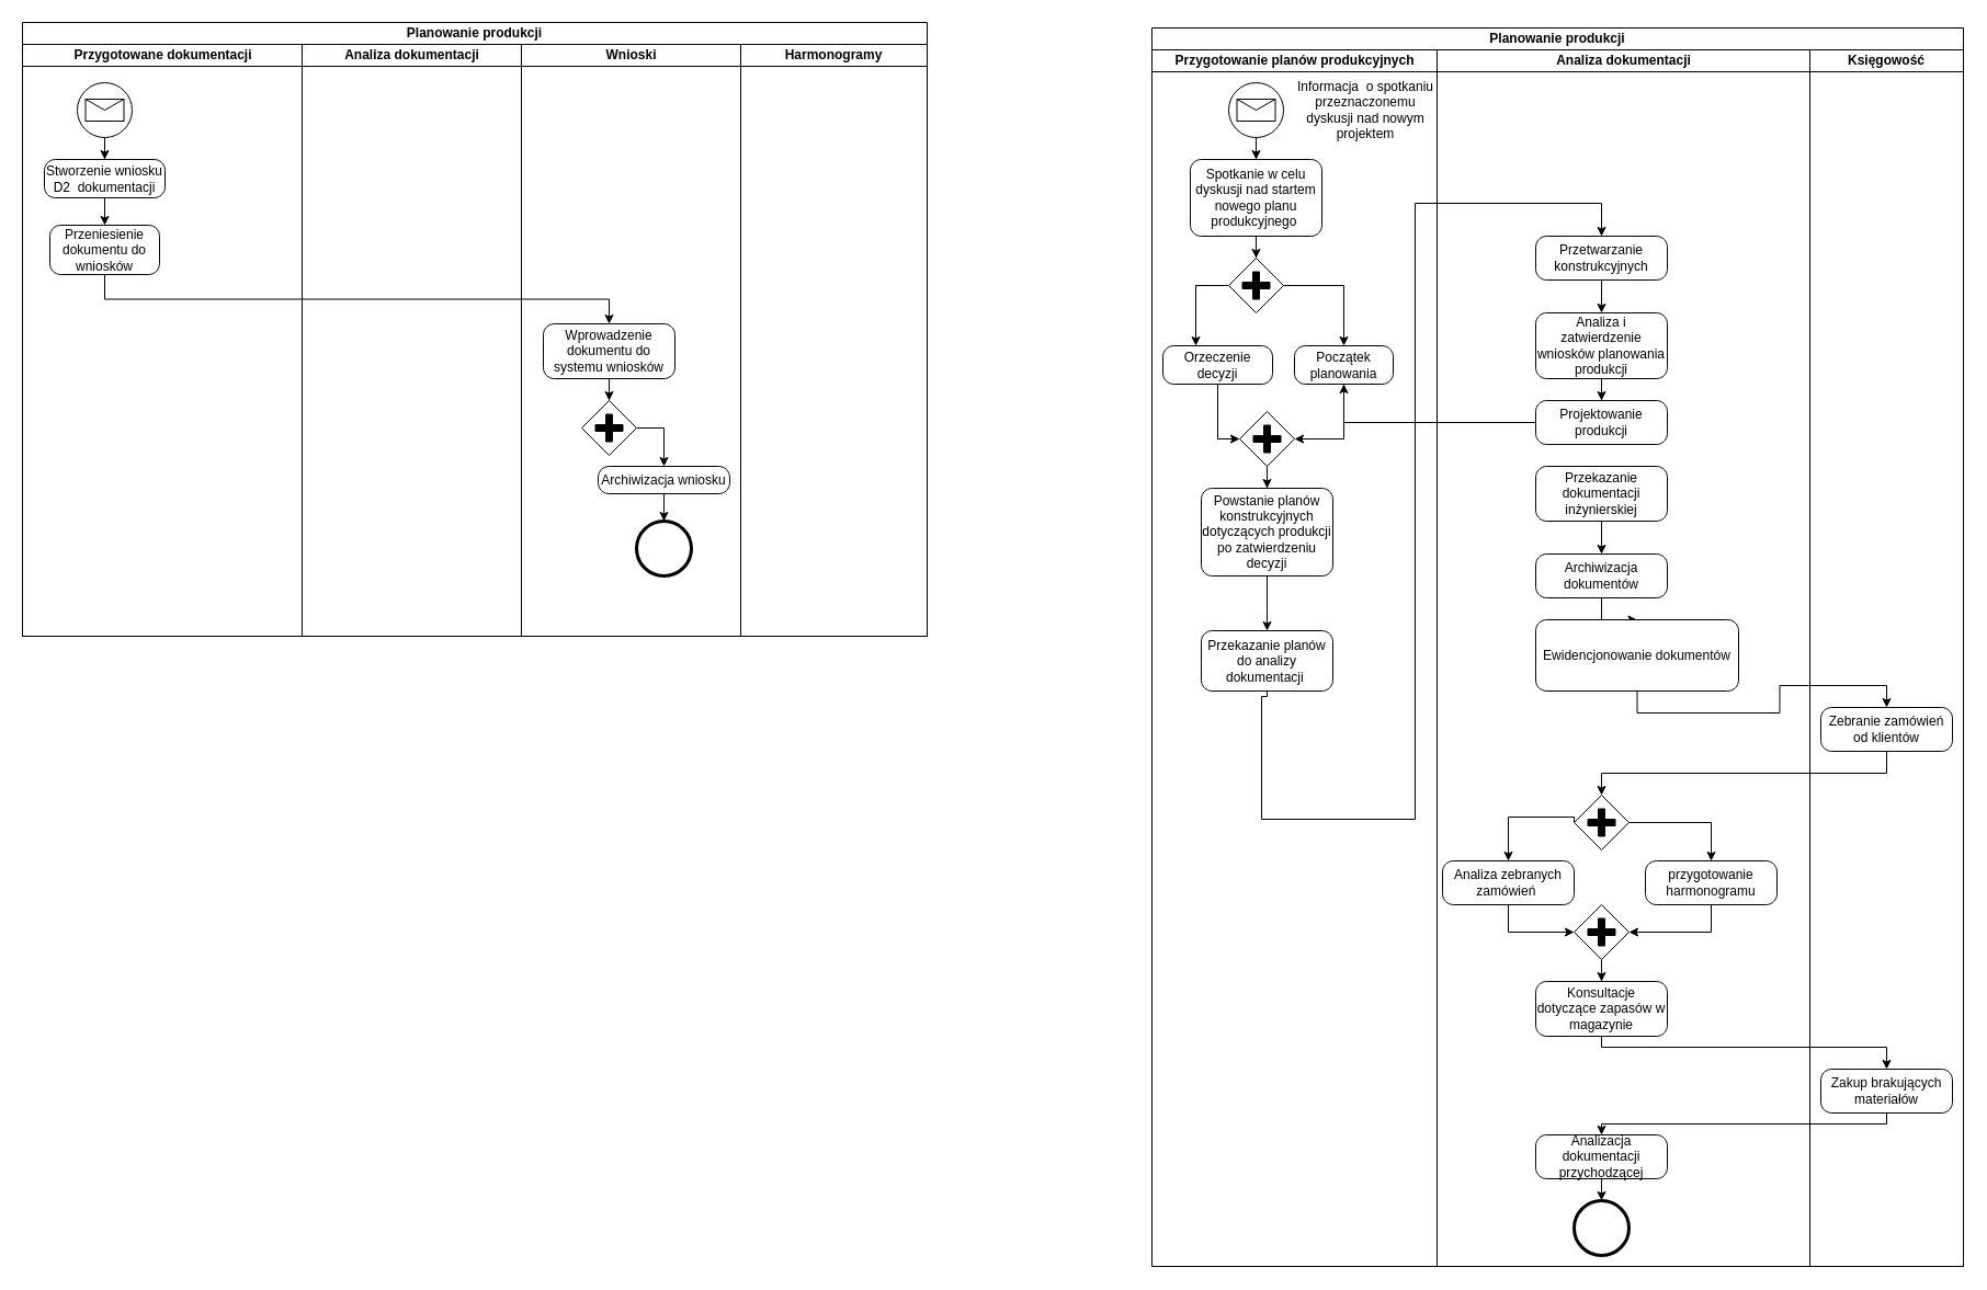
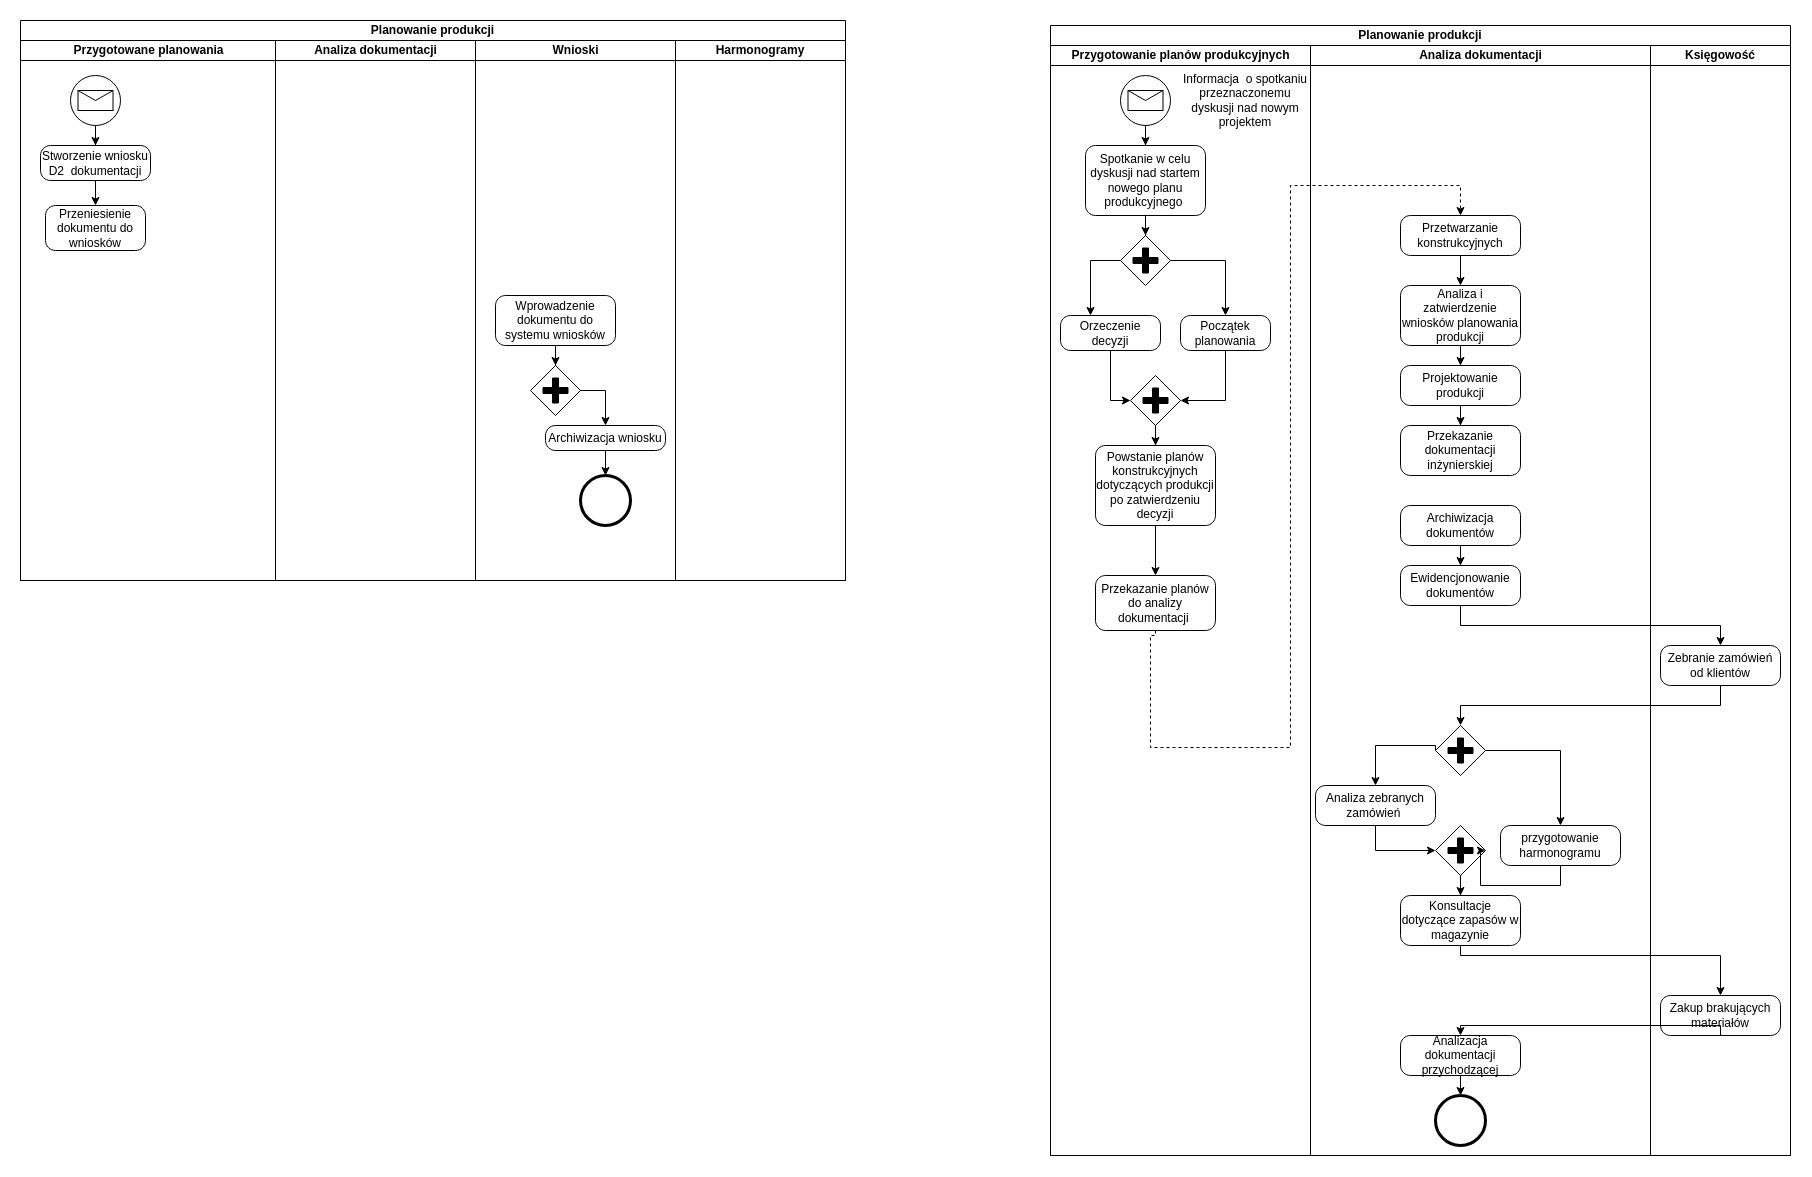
- <mxCell id="3" value="Przygotowane dokumentacji" style="swimlane;html=1;startSize=20;" vertex="1" parent="2"><mxGeometry y="20" width="255" height="540" as="geometry" /></mxCell>
+ <mxCell id="3" value="Przygotowane planowania" style="swimlane;html=1;startSize=20;" vertex="1" parent="2"><mxGeometry y="20" width="255" height="540" as="geometry" /></mxCell>
- <mxCell id="19" style="edgeStyle=orthogonalEdgeStyle;rounded=0;orthogonalLoop=1;jettySize=auto;html=1;exitX=0.5;exitY=1;exitDx=0;exitDy=0;exitPerimeter=0;" edge="1" parent="2" source="8" target="12"><mxGeometry relative="1" as="geometry" /></mxCell>
- <mxCell id="45" style="edgeStyle=orthogonalEdgeStyle;rounded=0;orthogonalLoop=1;jettySize=auto;html=1;" edge="1" parent="40" source="46" target="35"><mxGeometry relative="1" as="geometry" /></mxCell>
+ <mxCell id="45" style="edgeStyle=orthogonalEdgeStyle;rounded=0;orthogonalLoop=1;jettySize=auto;html=1;" edge="1" parent="40" source="46" target="48"><mxGeometry relative="1" as="geometry" /></mxCell>
- <mxCell id="47" style="edgeStyle=orthogonalEdgeStyle;rounded=0;orthogonalLoop=1;jettySize=auto;html=1;" edge="1" parent="40" source="48" target="50"><mxGeometry relative="1" as="geometry" /></mxCell>
- <mxCell id="21" style="edgeStyle=orthogonalEdgeStyle;rounded=0;orthogonalLoop=1;jettySize=auto;html=1;exitX=0.5;exitY=1;exitDx=0;exitDy=0;exitPerimeter=0;entryX=0.5;entryY=0;entryDx=0;entryDy=0;entryPerimeter=0;" edge="1" parent="20" source="29" target="42"><mxGeometry relative="1" as="geometry"><Array as="points"><mxPoint x="105" y="610" /><mxPoint x="100" y="610" /><mxPoint x="100" y="722" /><mxPoint x="240" y="722" /><mxPoint x="240" y="160" /><mxPoint x="410" y="160" /></Array></mxGeometry></mxCell>
+ <mxCell id="21" style="edgeStyle=orthogonalEdgeStyle;rounded=0;orthogonalLoop=1;jettySize=auto;html=1;exitX=0.5;exitY=1;exitDx=0;exitDy=0;exitPerimeter=0;entryX=0.5;entryY=0;entryDx=0;entryDy=0;entryPerimeter=0;dashed=1;" edge="1" parent="20" source="29" target="42"><mxGeometry relative="1" as="geometry"><Array as="points"><mxPoint x="105" y="610" /><mxPoint x="100" y="610" /><mxPoint x="100" y="722" /><mxPoint x="240" y="722" /><mxPoint x="240" y="160" /><mxPoint x="410" y="160" /></Array></mxGeometry></mxCell>
- <mxCell id="51" value="Ewidencjonowanie dokumentów" style="points=[[0.25,0,0],[0.5,0,0],[0.75,0,0],[1,0.25,0],[1,0.5,0],[1,0.75,0],[0.75,1,0],[0.5,1,0],[0.25,1,0],[0,0.75,0],[0,0.5,0],[0,0.25,0]];shape=mxgraph.bpmn.task;whiteSpace=wrap;rectStyle=rounded;size=10;html=1;container=1;expand=0;collapsible=0;taskMarker=abstract;" vertex="1" parent="40"><mxGeometry x="90" y="520" width="185" height="65" as="geometry" /></mxCell>
+ <mxCell id="51" value="Ewidencjonowanie dokumentów" style="points=[[0.25,0,0],[0.5,0,0],[0.75,0,0],[1,0.25,0],[1,0.5,0],[1,0.75,0],[0.75,1,0],[0.5,1,0],[0.25,1,0],[0,0.75,0],[0,0.5,0],[0,0.25,0]];shape=mxgraph.bpmn.task;whiteSpace=wrap;rectStyle=rounded;size=10;html=1;container=1;expand=0;collapsible=0;taskMarker=abstract;" vertex="1" parent="40"><mxGeometry x="90" y="520" width="120" height="40" as="geometry" /></mxCell>
- <mxCell id="56" value="przygotowanie harmonogramu" style="points=[[0.25,0,0],[0.5,0,0],[0.75,0,0],[1,0.25,0],[1,0.5,0],[1,0.75,0],[0.75,1,0],[0.5,1,0],[0.25,1,0],[0,0.75,0],[0,0.5,0],[0,0.25,0]];shape=mxgraph.bpmn.task;whiteSpace=wrap;rectStyle=rounded;size=10;html=1;container=1;expand=0;collapsible=0;taskMarker=abstract;" vertex="1" parent="40"><mxGeometry x="190" y="740" width="120" height="40" as="geometry" /></mxCell>
+ <mxCell id="56" value="przygotowanie harmonogramu" style="points=[[0.25,0,0],[0.5,0,0],[0.75,0,0],[1,0.25,0],[1,0.5,0],[1,0.75,0],[0.75,1,0],[0.5,1,0],[0.25,1,0],[0,0.75,0],[0,0.5,0],[0,0.25,0]];shape=mxgraph.bpmn.task;whiteSpace=wrap;rectStyle=rounded;size=10;html=1;container=1;expand=0;collapsible=0;taskMarker=abstract;" vertex="1" parent="40"><mxGeometry x="190" y="780" width="120" height="40" as="geometry" /></mxCell>
- <mxCell id="70" value="Zakup brakujących materiałów" style="points=[[0.25,0,0],[0.5,0,0],[0.75,0,0],[1,0.25,0],[1,0.5,0],[1,0.75,0],[0.75,1,0],[0.5,1,0],[0.25,1,0],[0,0.75,0],[0,0.5,0],[0,0.25,0]];shape=mxgraph.bpmn.task;whiteSpace=wrap;rectStyle=rounded;size=10;html=1;container=1;expand=0;collapsible=0;taskMarker=abstract;" vertex="1" parent="68"><mxGeometry x="10" y="930" width="120" height="40" as="geometry" /></mxCell>
+ <mxCell id="70" value="Zakup brakujących materiałów" style="points=[[0.25,0,0],[0.5,0,0],[0.75,0,0],[1,0.25,0],[1,0.5,0],[1,0.75,0],[0.75,1,0],[0.5,1,0],[0.25,1,0],[0,0.75,0],[0,0.5,0],[0,0.25,0]];shape=mxgraph.bpmn.task;whiteSpace=wrap;rectStyle=rounded;size=10;html=1;container=1;expand=0;collapsible=0;taskMarker=abstract;" vertex="1" parent="68"><mxGeometry x="10" y="950" width="120" height="40" as="geometry" /></mxCell>
